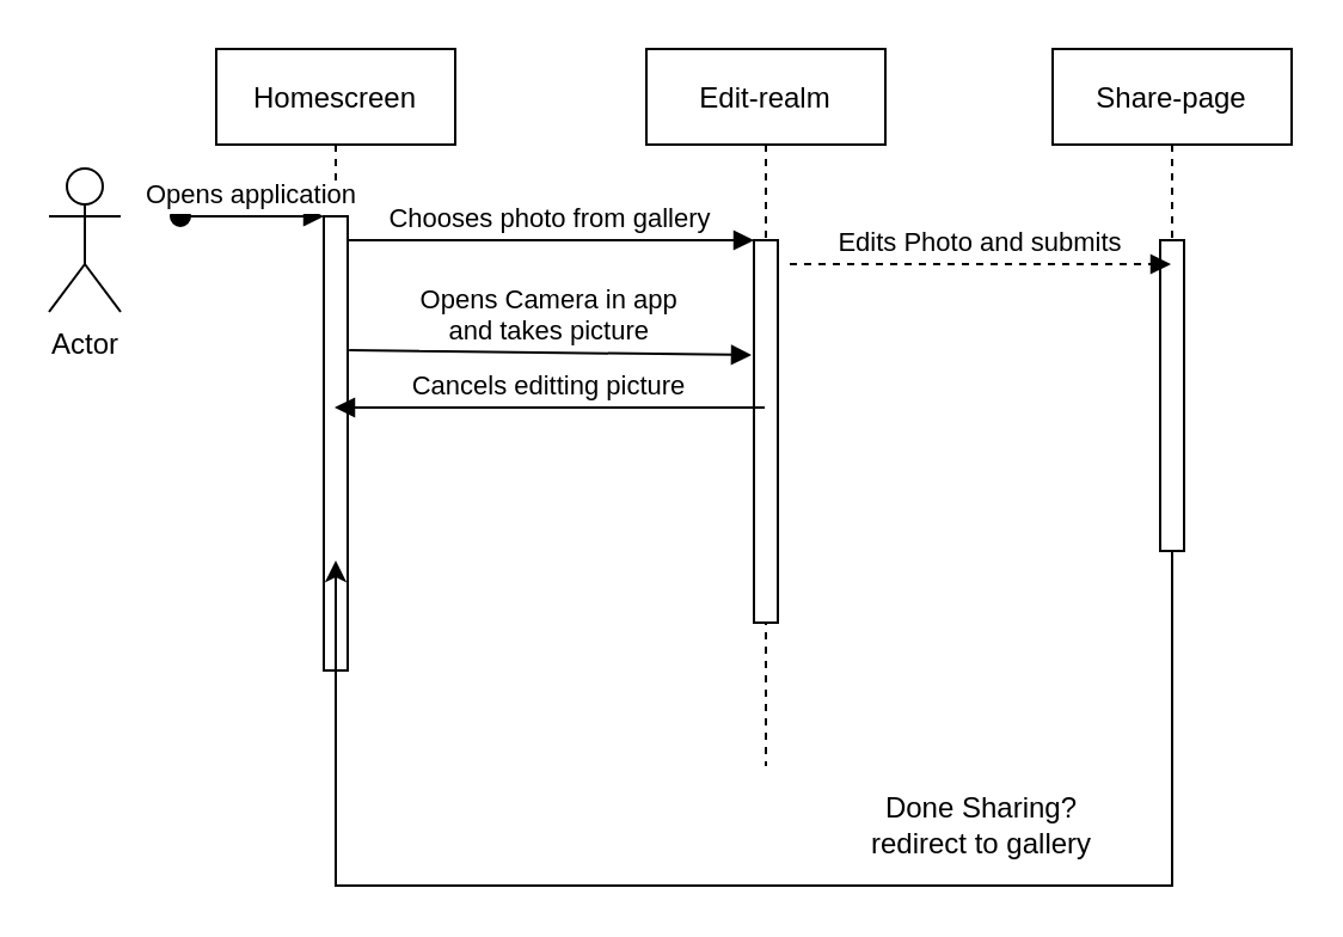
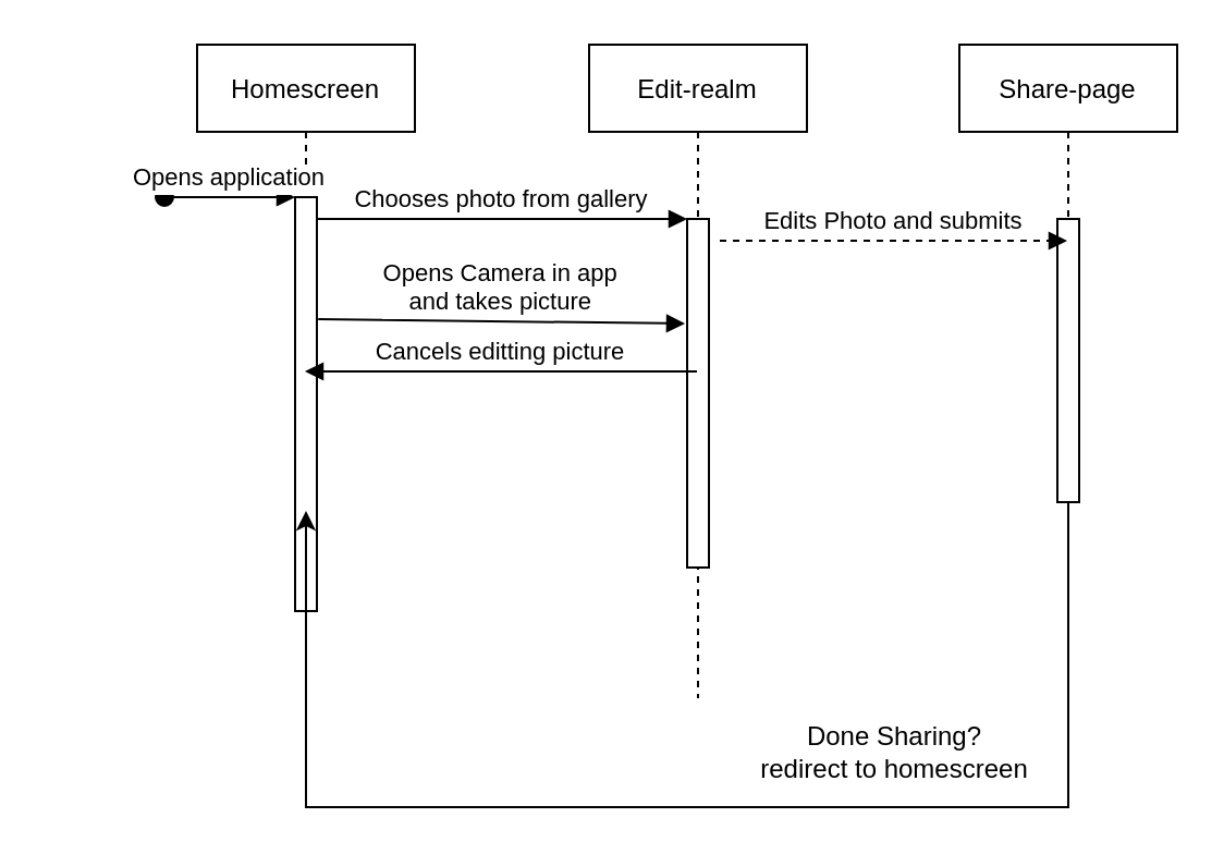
- <mxCell id="8" value="Actor" style="shape=umlActor;verticalLabelPosition=bottom;verticalAlign=top;html=1;outlineConnect=0;" parent="1" vertex="1"><mxGeometry x="20" y="70" width="30" height="60" as="geometry" /></mxCell>
- <mxCell id="13" value="Done Sharing?&lt;br&gt;redirect to gallery" style="text;html=1;align=center;verticalAlign=middle;resizable=0;points=[];autosize=1;strokeColor=none;" parent="1" vertex="1"><mxGeometry x="340" y="330" width="140" height="30" as="geometry" /></mxCell>
+ <mxCell id="13" value="Done Sharing?&lt;br&gt;redirect to homescreen" style="text;html=1;align=center;verticalAlign=middle;resizable=0;points=[];autosize=1;strokeColor=none;" parent="1" vertex="1"><mxGeometry x="340" y="330" width="140" height="30" as="geometry" /></mxCell>
